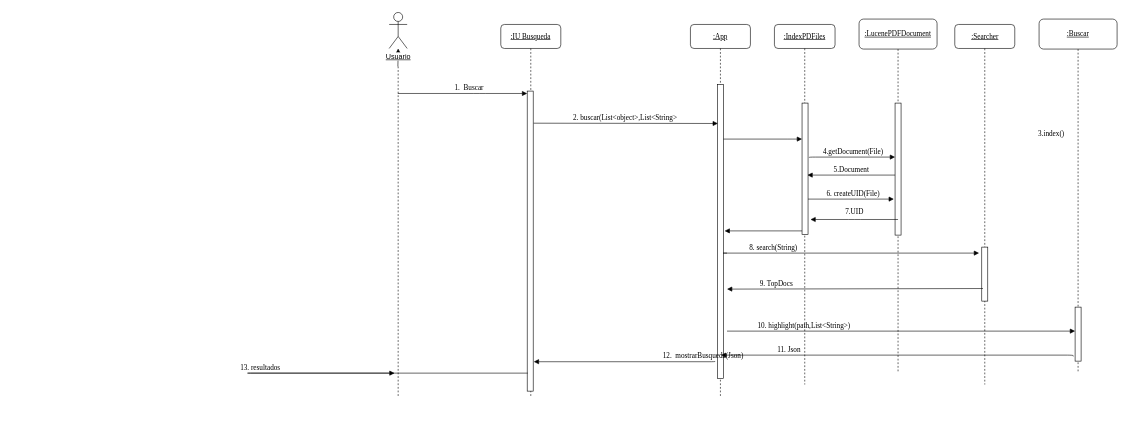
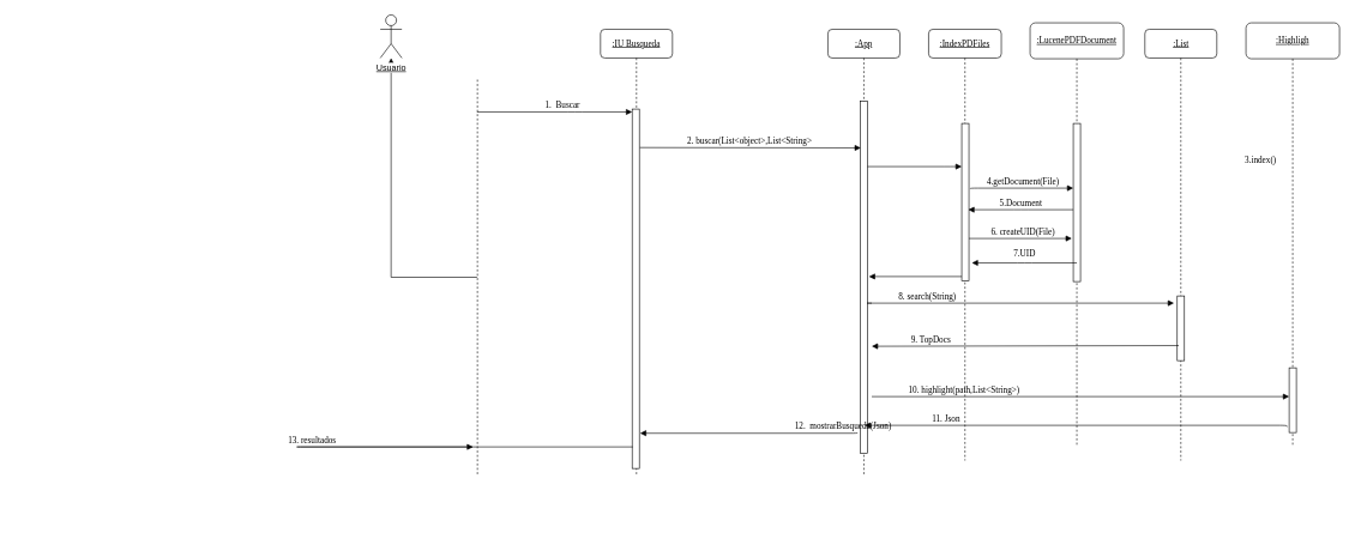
- <mxCell id="14" value="&lt;u&gt;Usuario&lt;/u&gt;" style="shape=umlActor;verticalLabelPosition=bottom;labelBackgroundColor=#ffffff;verticalAlign=top;html=1;outlineConnect=0;" parent="1" vertex="1"><mxGeometry x="648" y="20" width="30" height="60" as="geometry" /></mxCell>
+ <mxCell id="14" value="&lt;u&gt;Usuario&lt;/u&gt;" style="shape=umlActor;verticalLabelPosition=bottom;labelBackgroundColor=#ffffff;verticalAlign=top;html=1;outlineConnect=0;" parent="1" vertex="1"><mxGeometry x="528" y="20" width="30" height="60" as="geometry" /></mxCell>
- <mxCell id="18" value="&lt;u&gt;:Buscar&lt;/u&gt;" style="shape=umlLifeline;perimeter=lifelinePerimeter;whiteSpace=wrap;html=1;container=1;collapsible=0;recursiveResize=0;outlineConnect=0;rounded=1;shadow=0;comic=0;labelBackgroundColor=none;strokeColor=#000000;strokeWidth=1;fillColor=#FFFFFF;fontFamily=Verdana;fontSize=12;fontColor=#000000;align=center;size=50;" parent="1" vertex="1"><mxGeometry x="1731" y="31" width="130" height="589" as="geometry" /></mxCell>
+ <mxCell id="18" value="&lt;u&gt;:Highligh&lt;/u&gt;" style="shape=umlLifeline;perimeter=lifelinePerimeter;whiteSpace=wrap;html=1;container=1;collapsible=0;recursiveResize=0;outlineConnect=0;rounded=1;shadow=0;comic=0;labelBackgroundColor=none;strokeColor=#000000;strokeWidth=1;fillColor=#FFFFFF;fontFamily=Verdana;fontSize=12;fontColor=#000000;align=center;size=50;" parent="1" vertex="1"><mxGeometry x="1731" y="31" width="130" height="589" as="geometry" /></mxCell>
- <mxCell id="16" value="&lt;u&gt;:Searcher&lt;/u&gt;" style="shape=umlLifeline;perimeter=lifelinePerimeter;whiteSpace=wrap;html=1;container=1;collapsible=0;recursiveResize=0;outlineConnect=0;rounded=1;shadow=0;comic=0;labelBackgroundColor=none;strokeColor=#000000;strokeWidth=1;fillColor=#FFFFFF;fontFamily=Verdana;fontSize=12;fontColor=#000000;align=center;" parent="1" vertex="1"><mxGeometry x="1590.5" y="40" width="100" height="600" as="geometry" /></mxCell>
+ <mxCell id="16" value="&lt;u&gt;:List&lt;/u&gt;" style="shape=umlLifeline;perimeter=lifelinePerimeter;whiteSpace=wrap;html=1;container=1;collapsible=0;recursiveResize=0;outlineConnect=0;rounded=1;shadow=0;comic=0;labelBackgroundColor=none;strokeColor=#000000;strokeWidth=1;fillColor=#FFFFFF;fontFamily=Verdana;fontSize=12;fontColor=#000000;align=center;" parent="1" vertex="1"><mxGeometry x="1590.5" y="40" width="100" height="600" as="geometry" /></mxCell>
